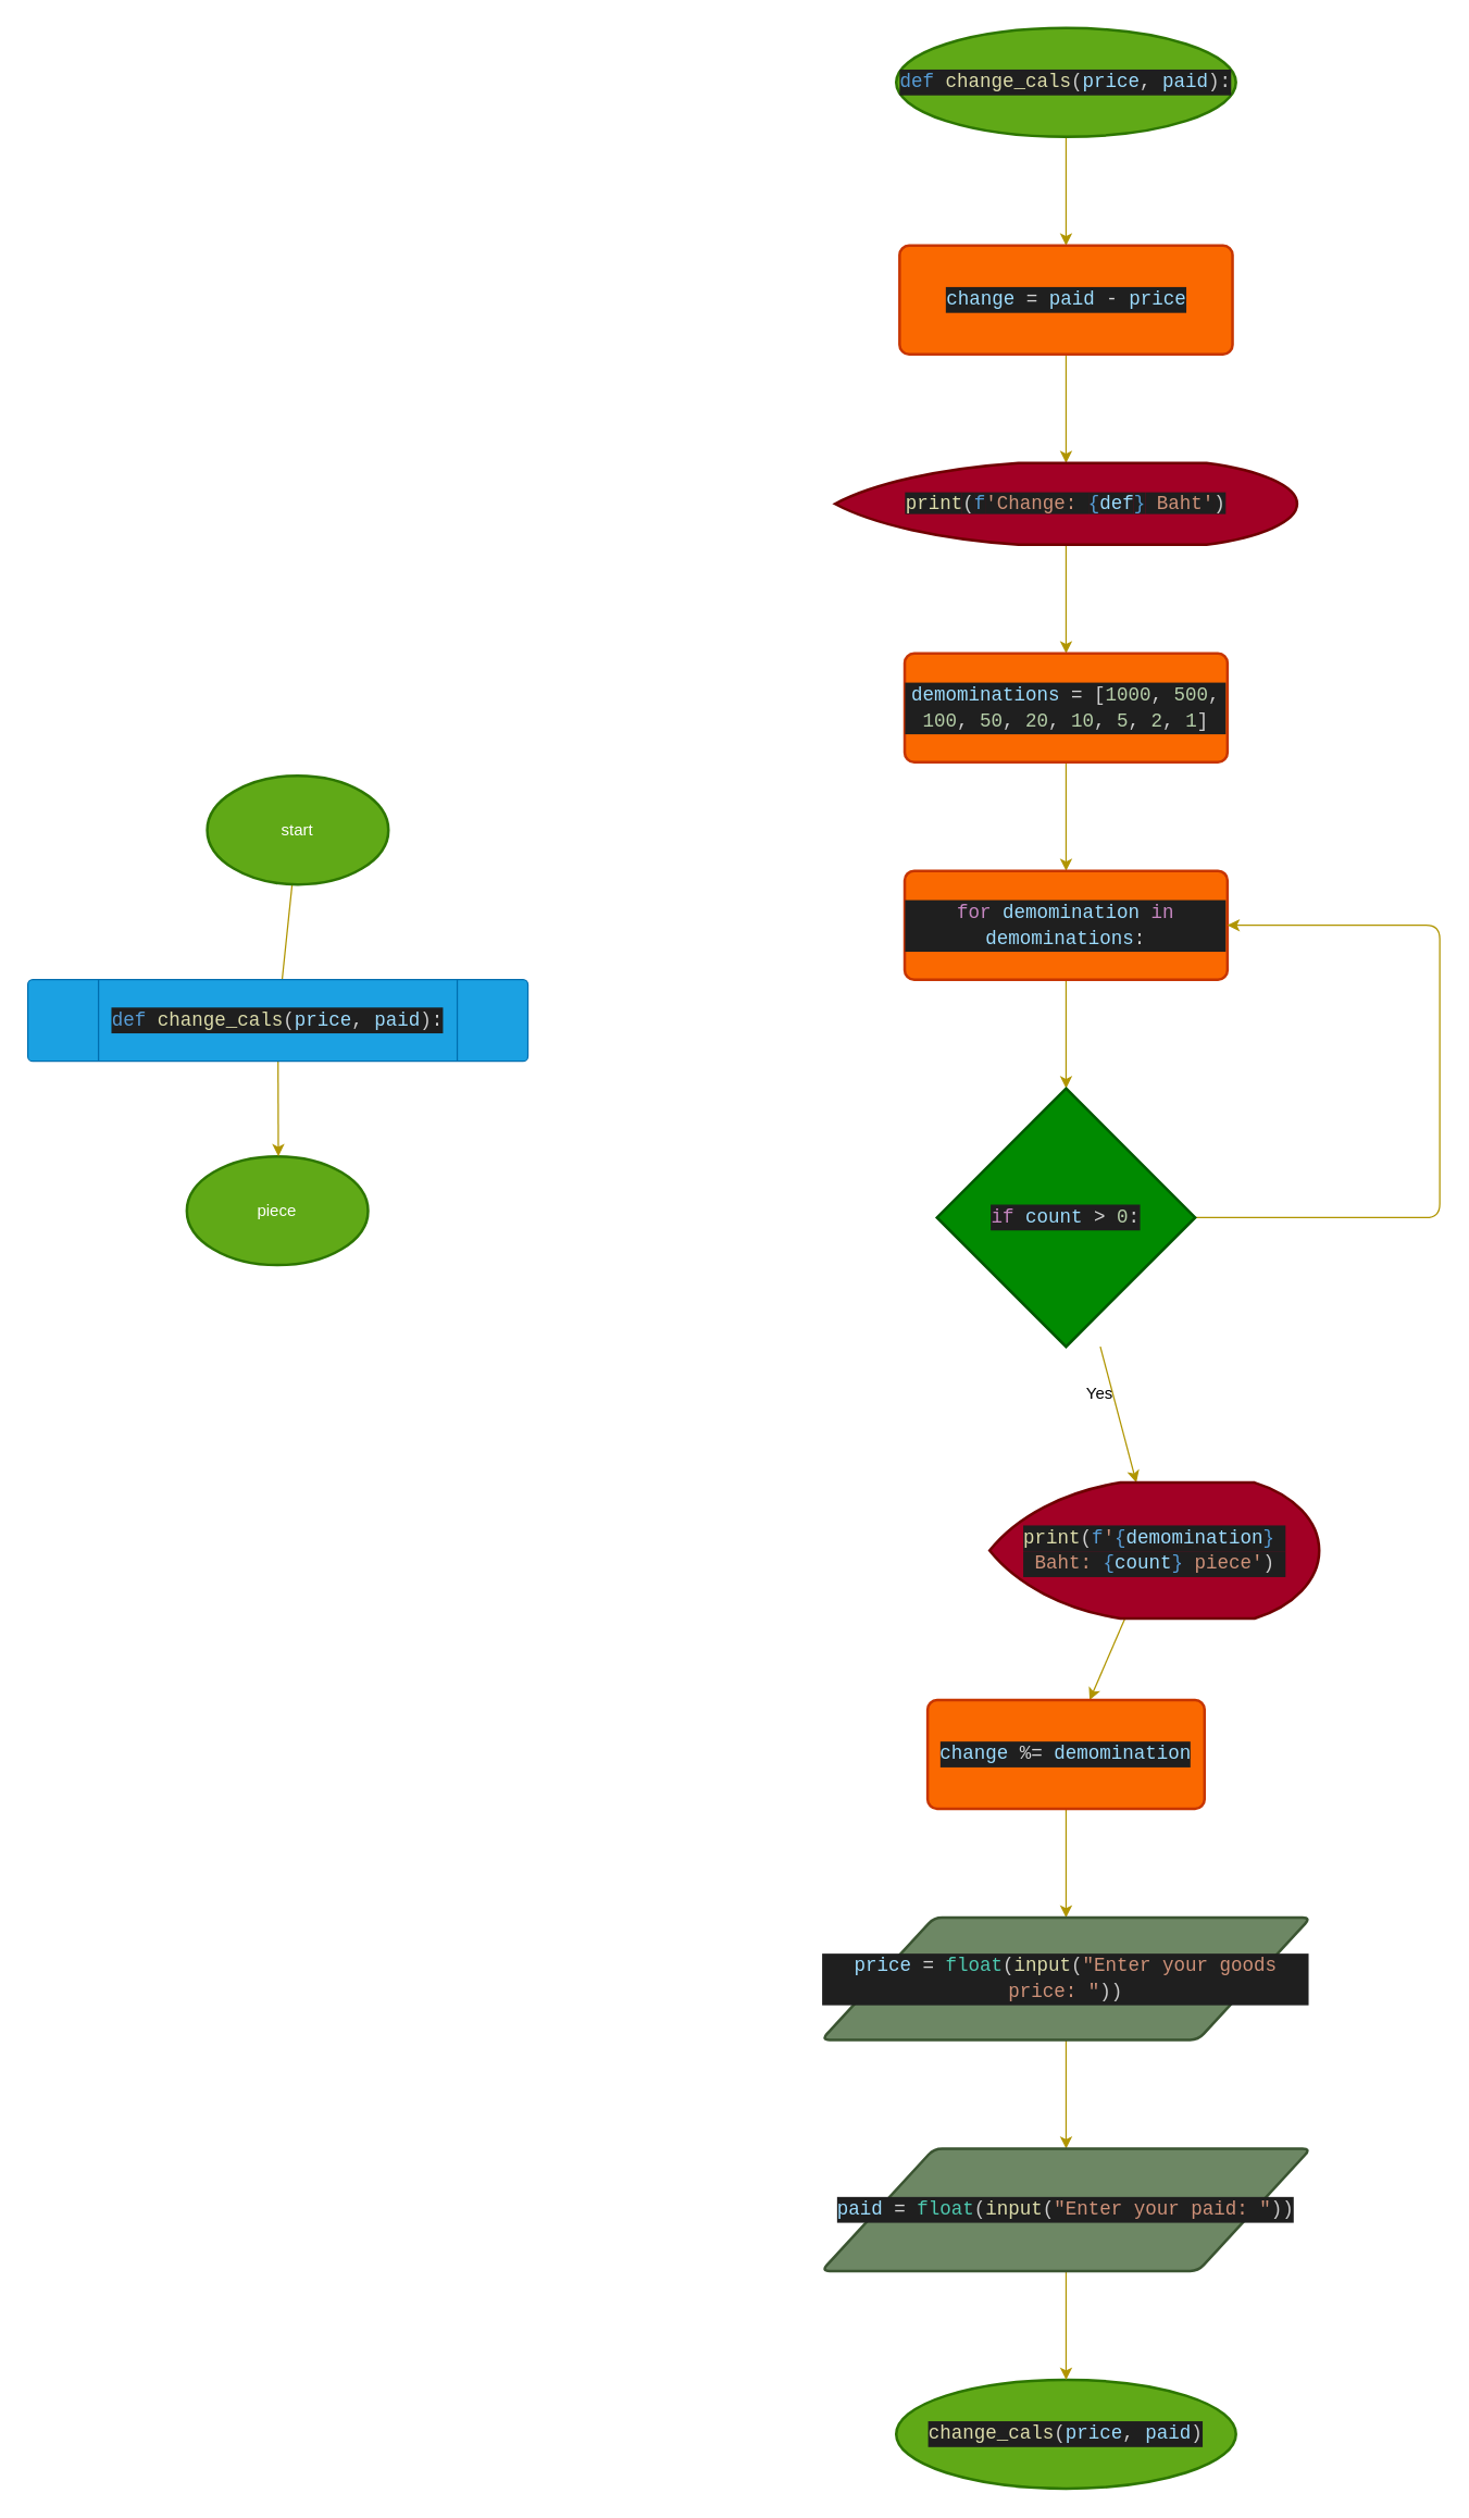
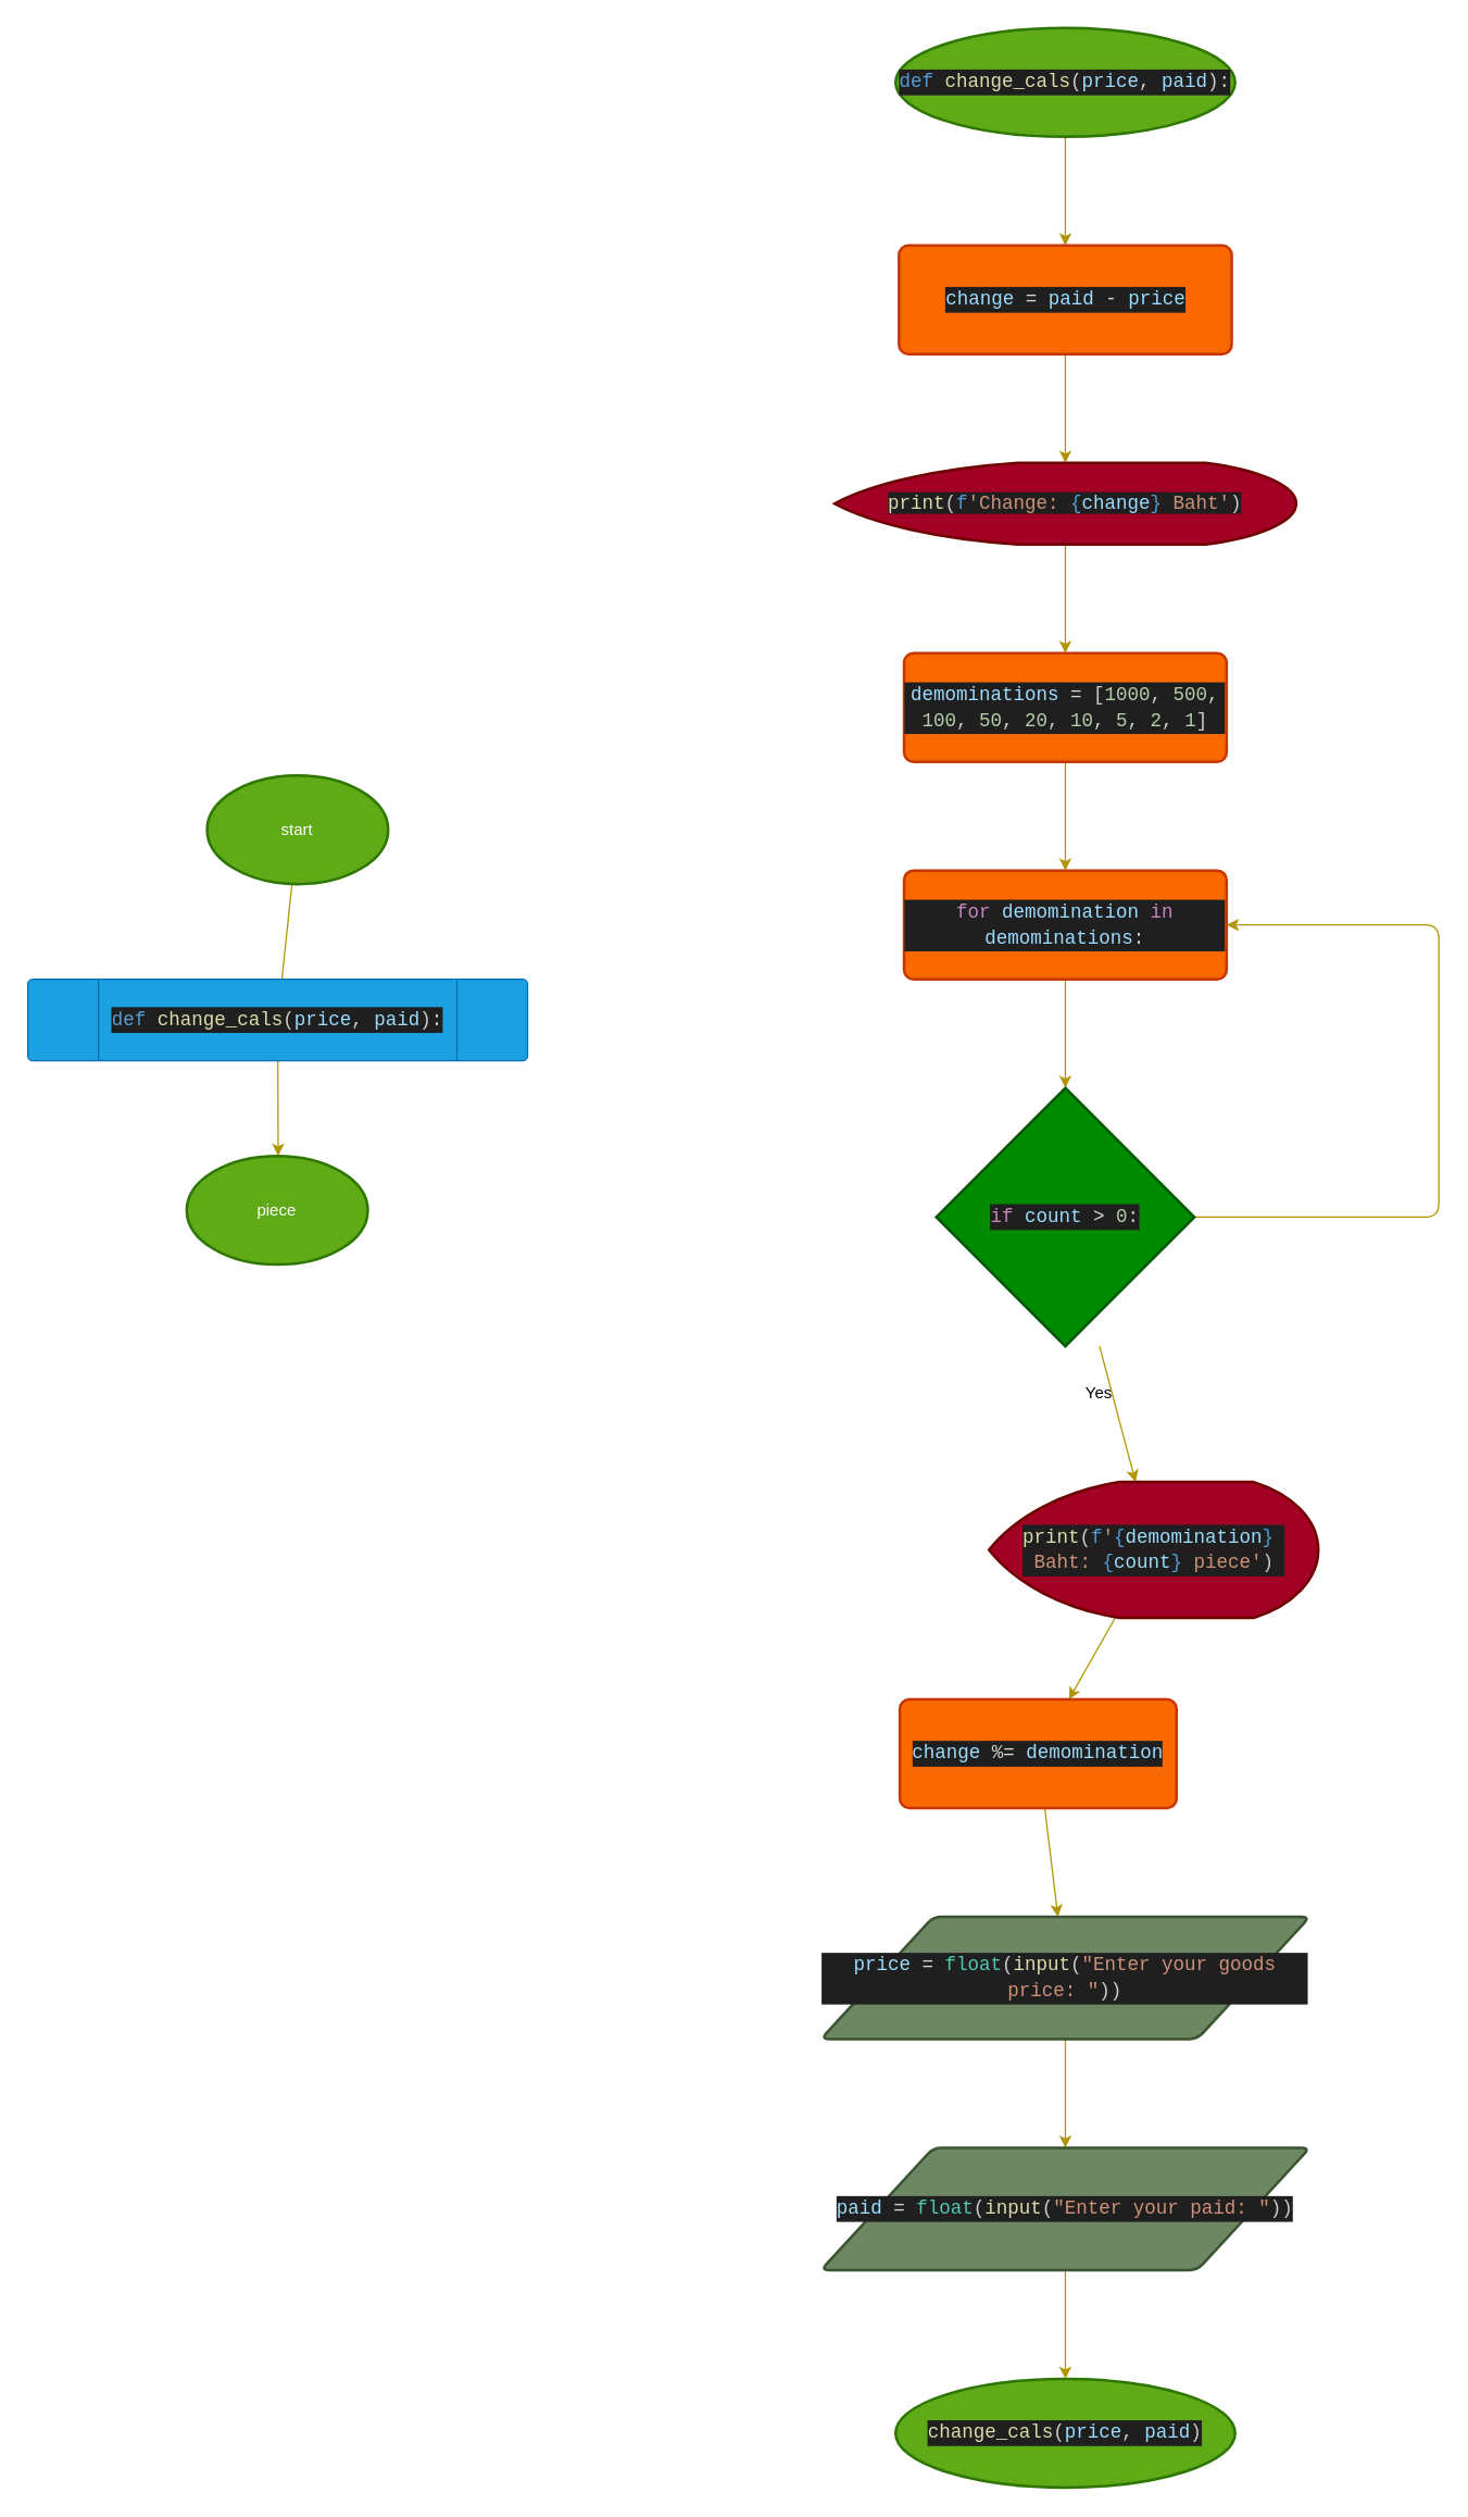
- <mxCell id="13" value="&lt;span style=&quot;font-family: Consolas, &amp;quot;Courier New&amp;quot;, monospace; font-size: 14px; background-color: rgb(31, 31, 31); color: rgb(220, 220, 170);&quot;&gt;print&lt;/span&gt;&lt;span style=&quot;color: rgb(204, 204, 204); font-family: Consolas, &amp;quot;Courier New&amp;quot;, monospace; font-size: 14px; background-color: rgb(31, 31, 31);&quot;&gt;(&lt;/span&gt;&lt;span style=&quot;font-family: Consolas, &amp;quot;Courier New&amp;quot;, monospace; font-size: 14px; background-color: rgb(31, 31, 31); color: rgb(86, 156, 214);&quot;&gt;f&lt;/span&gt;&lt;span style=&quot;font-family: Consolas, &amp;quot;Courier New&amp;quot;, monospace; font-size: 14px; background-color: rgb(31, 31, 31); color: rgb(206, 145, 120);&quot;&gt;'Change:&amp;nbsp;&lt;/span&gt;&lt;span style=&quot;font-family: Consolas, &amp;quot;Courier New&amp;quot;, monospace; font-size: 14px; background-color: rgb(31, 31, 31); color: rgb(86, 156, 214);&quot;&gt;{&lt;/span&gt;&lt;span style=&quot;font-family: Consolas, &amp;quot;Courier New&amp;quot;, monospace; font-size: 14px; background-color: rgb(31, 31, 31); color: rgb(156, 220, 254);&quot;&gt;def&lt;/span&gt;&lt;span style=&quot;font-family: Consolas, &amp;quot;Courier New&amp;quot;, monospace; font-size: 14px; background-color: rgb(31, 31, 31); color: rgb(86, 156, 214);&quot;&gt;}&lt;/span&gt;&lt;span style=&quot;font-family: Consolas, &amp;quot;Courier New&amp;quot;, monospace; font-size: 14px; background-color: rgb(31, 31, 31); color: rgb(206, 145, 120);&quot;&gt;&amp;nbsp;Baht'&lt;/span&gt;&lt;span style=&quot;color: rgb(204, 204, 204); font-family: Consolas, &amp;quot;Courier New&amp;quot;, monospace; font-size: 14px; background-color: rgb(31, 31, 31);&quot;&gt;)&lt;/span&gt;" style="strokeWidth=2;html=1;shape=mxgraph.flowchart.display;whiteSpace=wrap;fillColor=#a20025;fontColor=#ffffff;strokeColor=#6F0000;" parent="1" vertex="1"><mxGeometry x="614" y="340" width="340" height="60" as="geometry" /></mxCell>
+ <mxCell id="13" value="&lt;span style=&quot;font-family: Consolas, &amp;quot;Courier New&amp;quot;, monospace; font-size: 14px; background-color: rgb(31, 31, 31); color: rgb(220, 220, 170);&quot;&gt;print&lt;/span&gt;&lt;span style=&quot;color: rgb(204, 204, 204); font-family: Consolas, &amp;quot;Courier New&amp;quot;, monospace; font-size: 14px; background-color: rgb(31, 31, 31);&quot;&gt;(&lt;/span&gt;&lt;span style=&quot;font-family: Consolas, &amp;quot;Courier New&amp;quot;, monospace; font-size: 14px; background-color: rgb(31, 31, 31); color: rgb(86, 156, 214);&quot;&gt;f&lt;/span&gt;&lt;span style=&quot;font-family: Consolas, &amp;quot;Courier New&amp;quot;, monospace; font-size: 14px; background-color: rgb(31, 31, 31); color: rgb(206, 145, 120);&quot;&gt;'Change:&amp;nbsp;&lt;/span&gt;&lt;span style=&quot;font-family: Consolas, &amp;quot;Courier New&amp;quot;, monospace; font-size: 14px; background-color: rgb(31, 31, 31); color: rgb(86, 156, 214);&quot;&gt;{&lt;/span&gt;&lt;span style=&quot;font-family: Consolas, &amp;quot;Courier New&amp;quot;, monospace; font-size: 14px; background-color: rgb(31, 31, 31); color: rgb(156, 220, 254);&quot;&gt;change&lt;/span&gt;&lt;span style=&quot;font-family: Consolas, &amp;quot;Courier New&amp;quot;, monospace; font-size: 14px; background-color: rgb(31, 31, 31); color: rgb(86, 156, 214);&quot;&gt;}&lt;/span&gt;&lt;span style=&quot;font-family: Consolas, &amp;quot;Courier New&amp;quot;, monospace; font-size: 14px; background-color: rgb(31, 31, 31); color: rgb(206, 145, 120);&quot;&gt;&amp;nbsp;Baht'&lt;/span&gt;&lt;span style=&quot;color: rgb(204, 204, 204); font-family: Consolas, &amp;quot;Courier New&amp;quot;, monospace; font-size: 14px; background-color: rgb(31, 31, 31);&quot;&gt;)&lt;/span&gt;" style="strokeWidth=2;html=1;shape=mxgraph.flowchart.display;whiteSpace=wrap;fillColor=#a20025;fontColor=#ffffff;strokeColor=#6F0000;" parent="1" vertex="1"><mxGeometry x="614" y="340" width="340" height="60" as="geometry" /></mxCell>
- <mxCell id="24" value="&lt;div style=&quot;color: rgb(204, 204, 204); background-color: rgb(31, 31, 31); font-family: Consolas, &amp;quot;Courier New&amp;quot;, monospace; font-size: 14px; line-height: 19px;&quot;&gt;&lt;div&gt;&lt;div style=&quot;line-height: 19px;&quot;&gt;&lt;div style=&quot;line-height: 19px;&quot;&gt;&lt;div&gt;&lt;div style=&quot;line-height: 19px;&quot;&gt;&lt;div&gt;&lt;div style=&quot;line-height: 19px;&quot;&gt;&lt;div&gt;&lt;span style=&quot;color: #9cdcfe;&quot;&gt;change&lt;/span&gt; &lt;span style=&quot;color: #d4d4d4;&quot;&gt;%=&lt;/span&gt; &lt;span style=&quot;color: #9cdcfe;&quot;&gt;demomination&lt;/span&gt;&lt;/div&gt;&lt;/div&gt;&lt;/div&gt;&lt;div&gt;&lt;/div&gt;&lt;/div&gt;&lt;/div&gt;&lt;div&gt;&lt;/div&gt;&lt;/div&gt;&lt;/div&gt;&lt;/div&gt;&lt;div&gt;&lt;/div&gt;&lt;/div&gt;" style="rounded=1;whiteSpace=wrap;html=1;absoluteArcSize=1;arcSize=14;strokeWidth=2;fillColor=#fa6800;fontColor=#000000;strokeColor=#C73500;" parent="1" vertex="1"><mxGeometry x="682.13" y="1250" width="203.75" height="80" as="geometry" /></mxCell>
+ <mxCell id="24" value="&lt;div style=&quot;color: rgb(204, 204, 204); background-color: rgb(31, 31, 31); font-family: Consolas, &amp;quot;Courier New&amp;quot;, monospace; font-size: 14px; line-height: 19px;&quot;&gt;&lt;div&gt;&lt;div style=&quot;line-height: 19px;&quot;&gt;&lt;div style=&quot;line-height: 19px;&quot;&gt;&lt;div&gt;&lt;div style=&quot;line-height: 19px;&quot;&gt;&lt;div&gt;&lt;div style=&quot;line-height: 19px;&quot;&gt;&lt;div&gt;&lt;span style=&quot;color: #9cdcfe;&quot;&gt;change&lt;/span&gt; &lt;span style=&quot;color: #d4d4d4;&quot;&gt;%=&lt;/span&gt; &lt;span style=&quot;color: #9cdcfe;&quot;&gt;demomination&lt;/span&gt;&lt;/div&gt;&lt;/div&gt;&lt;/div&gt;&lt;div&gt;&lt;/div&gt;&lt;/div&gt;&lt;/div&gt;&lt;div&gt;&lt;/div&gt;&lt;/div&gt;&lt;/div&gt;&lt;/div&gt;&lt;div&gt;&lt;/div&gt;&lt;/div&gt;" style="rounded=1;whiteSpace=wrap;html=1;absoluteArcSize=1;arcSize=14;strokeWidth=2;fillColor=#fa6800;fontColor=#000000;strokeColor=#C73500;" parent="1" vertex="1"><mxGeometry x="662.13" y="1250" width="203.75" height="80" as="geometry" /></mxCell>
